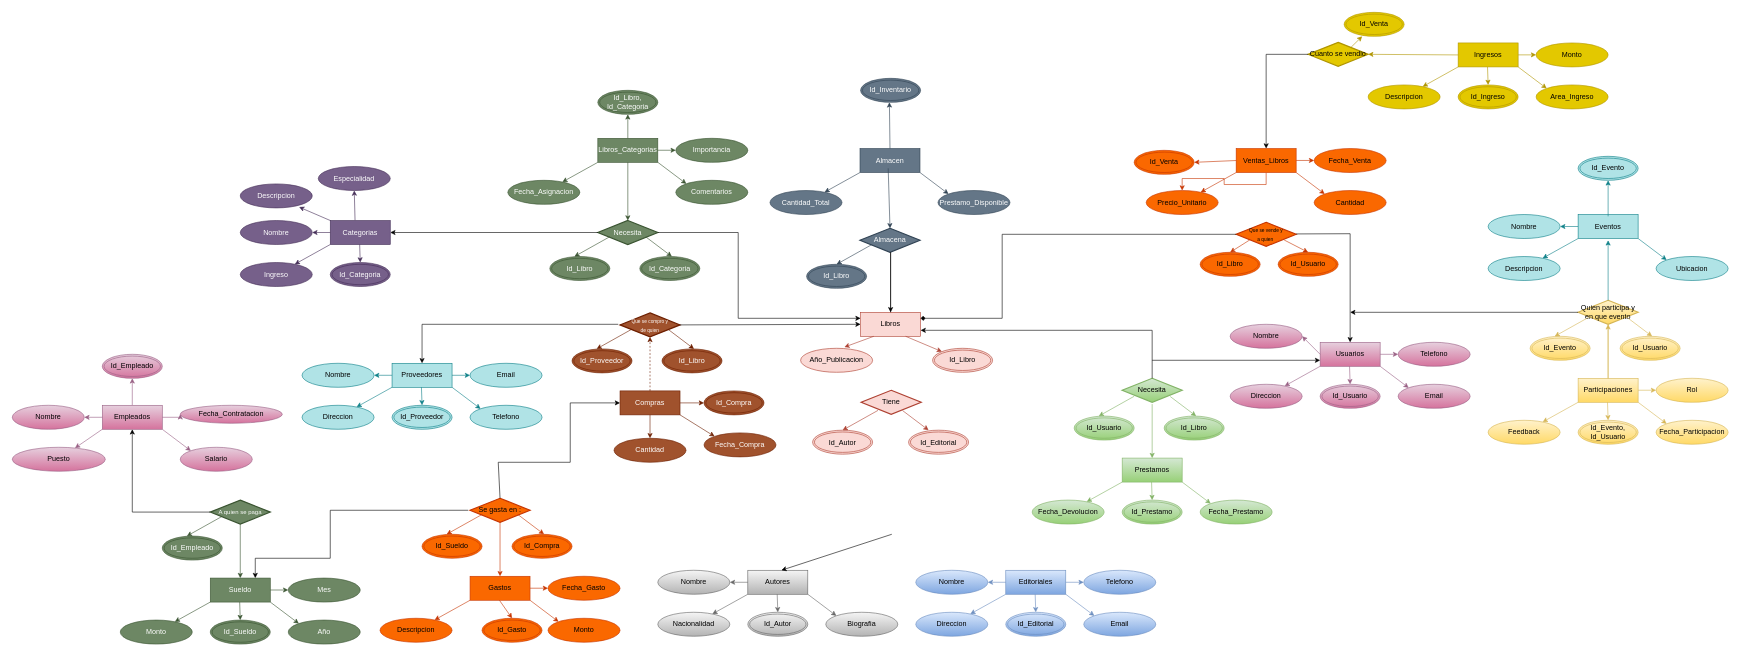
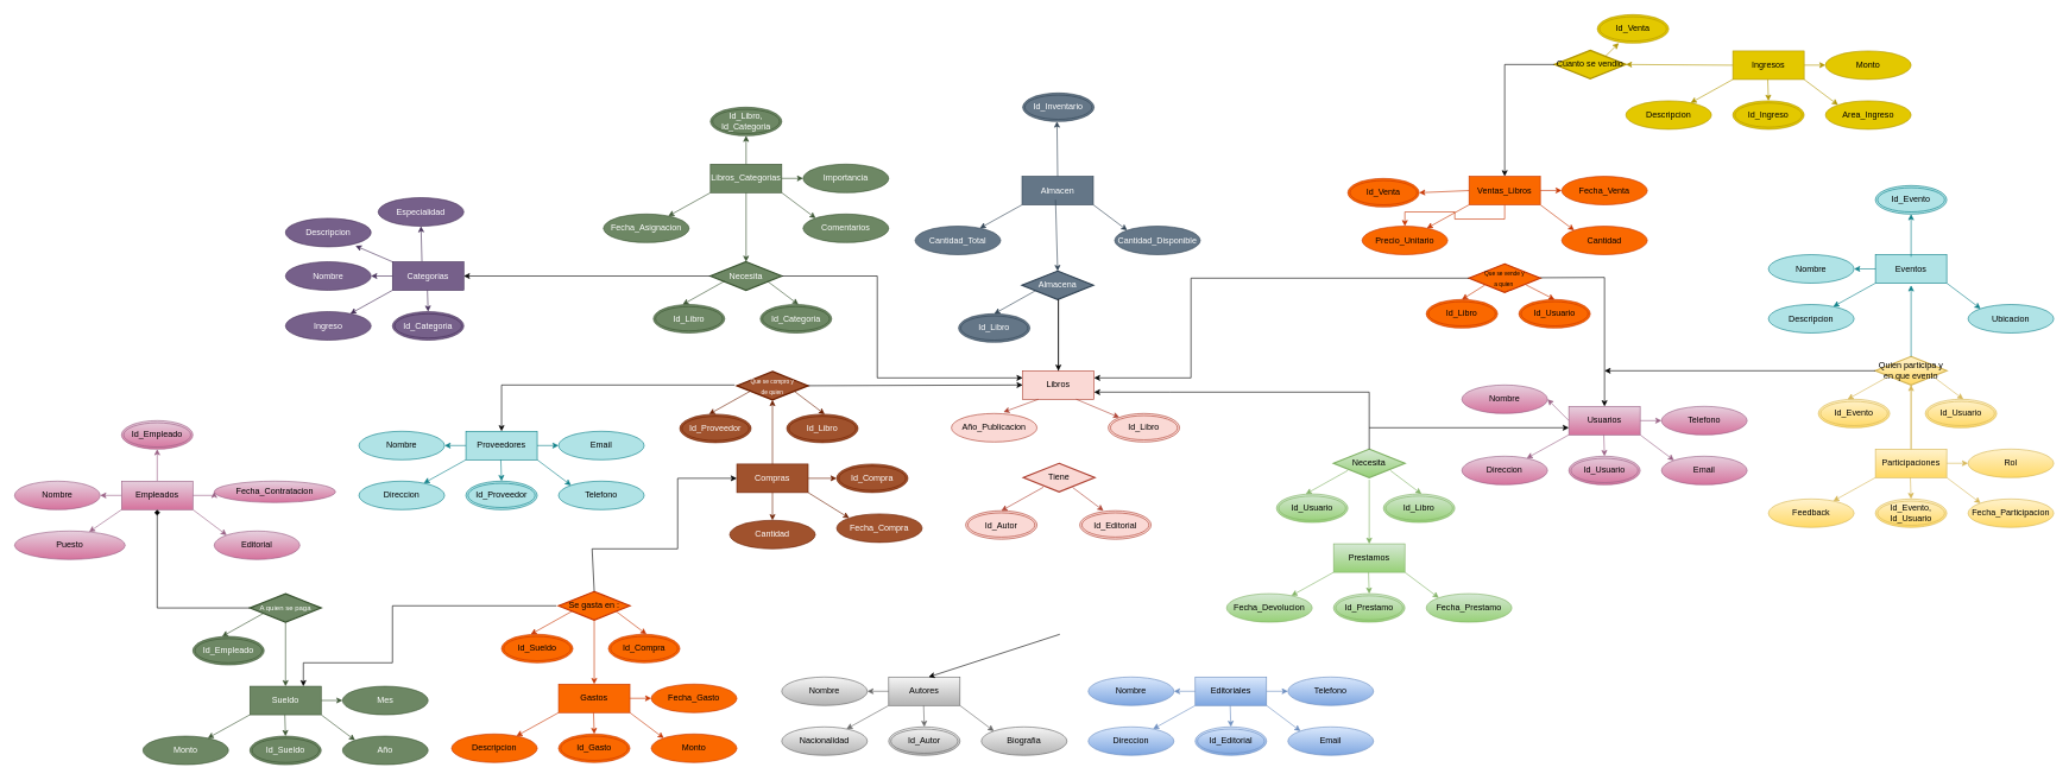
- <mxCell id="156" value="Prestamo_Disponible" style="ellipse;whiteSpace=wrap;html=1;fillColor=#647687;strokeColor=#314354;fontColor=#ffffff;" parent="1" vertex="1"><mxGeometry x="1563" y="317" width="120" height="40" as="geometry" /></mxCell>
+ <mxCell id="156" value="Cantidad_Disponible" style="ellipse;whiteSpace=wrap;html=1;fillColor=#647687;strokeColor=#314354;fontColor=#ffffff;" parent="1" vertex="1"><mxGeometry x="1563" y="317" width="120" height="40" as="geometry" /></mxCell>
- <mxCell id="150" value="" style="endArrow=diamond;html=1;rounded=0;entryX=1;entryY=0.25;entryDx=0;entryDy=0;exitX=0;exitY=0.5;exitDx=0;exitDy=0;exitPerimeter=0;" parent="1" source="148" target="2" edge="1"><mxGeometry width="50" height="50" relative="1" as="geometry"><mxPoint x="2110" y="157" as="sourcePoint" /><mxPoint x="2200" y="227" as="targetPoint" /><Array as="points"><mxPoint x="1670" y="390" /><mxPoint x="1670" y="530" /></Array></mxGeometry></mxCell>
+ <mxCell id="150" value="" style="endArrow=classic;html=1;rounded=0;entryX=1;entryY=0.25;entryDx=0;entryDy=0;exitX=0;exitY=0.5;exitDx=0;exitDy=0;exitPerimeter=0;" parent="1" source="148" target="2" edge="1"><mxGeometry width="50" height="50" relative="1" as="geometry"><mxPoint x="2110" y="157" as="sourcePoint" /><mxPoint x="2200" y="227" as="targetPoint" /><Array as="points"><mxPoint x="1670" y="390" /><mxPoint x="1670" y="530" /></Array></mxGeometry></mxCell>
- <mxCell id="219" value="" style="endArrow=classic;html=1;rounded=0;entryX=0.5;entryY=1;entryDx=0;entryDy=0;exitX=0.5;exitY=0;exitDx=0;exitDy=0;entryPerimeter=0;fillColor=#a0522d;strokeColor=#6D1F00;dashed=1;" parent="1" source="126" target="135" edge="1"><mxGeometry width="50" height="50" relative="1" as="geometry"><mxPoint x="1083" y="561" as="sourcePoint" /><mxPoint x="1083" y="651" as="targetPoint" /></mxGeometry></mxCell>
+ <mxCell id="219" value="" style="endArrow=classic;html=1;rounded=0;entryX=0.5;entryY=1;entryDx=0;entryDy=0;exitX=0.5;exitY=0;exitDx=0;exitDy=0;entryPerimeter=0;fillColor=#a0522d;strokeColor=#6D1F00;" parent="1" source="126" target="135" edge="1"><mxGeometry width="50" height="50" relative="1" as="geometry"><mxPoint x="1083" y="561" as="sourcePoint" /><mxPoint x="1083" y="651" as="targetPoint" /></mxGeometry></mxCell>
- <mxCell id="218" value="" style="endArrow=classic;html=1;rounded=0;entryX=0.5;entryY=1;entryDx=0;entryDy=0;exitX=0;exitY=0.5;exitDx=0;exitDy=0;exitPerimeter=0;" parent="1" source="184" target="81" edge="1"><mxGeometry width="50" height="50" relative="1" as="geometry"><mxPoint x="410" y="883" as="sourcePoint" /><mxPoint x="410" y="973" as="targetPoint" /><Array as="points"><mxPoint x="220" y="853" /></Array></mxGeometry></mxCell>
+ <mxCell id="218" value="" style="endArrow=diamond;html=1;rounded=0;entryX=0.5;entryY=1;entryDx=0;entryDy=0;exitX=0;exitY=0.5;exitDx=0;exitDy=0;exitPerimeter=0;" parent="1" source="184" target="81" edge="1"><mxGeometry width="50" height="50" relative="1" as="geometry"><mxPoint x="410" y="883" as="sourcePoint" /><mxPoint x="410" y="973" as="targetPoint" /><Array as="points"><mxPoint x="220" y="853" /></Array></mxGeometry></mxCell>
- <mxCell id="86" value="Salario" style="ellipse;whiteSpace=wrap;html=1;fillColor=#e6d0de;gradientColor=#d5739d;strokeColor=#996185;" parent="1" vertex="1"><mxGeometry x="300" y="745" width="120" height="40" as="geometry" /></mxCell>
+ <mxCell id="86" value="Editorial" style="ellipse;whiteSpace=wrap;html=1;fillColor=#e6d0de;gradientColor=#d5739d;strokeColor=#996185;" parent="1" vertex="1"><mxGeometry x="300" y="745" width="120" height="40" as="geometry" /></mxCell>
- <mxCell id="190" value="Id_Gasto" style="ellipse;shape=doubleEllipse;margin=3;whiteSpace=wrap;html=1;align=center;fillColor=#fa6800;strokeColor=#C73500;fontColor=#000000;" parent="1" vertex="1"><mxGeometry x="803" y="1030" width="100" height="40" as="geometry" /></mxCell>
+ <mxCell id="190" value="Id_Gasto" style="ellipse;shape=doubleEllipse;margin=3;whiteSpace=wrap;html=1;align=center;fillColor=#fa6800;strokeColor=#C73500;fontColor=#000000;" parent="1" vertex="1"><mxGeometry x="783" y="1030" width="100" height="40" as="geometry" /></mxCell>
